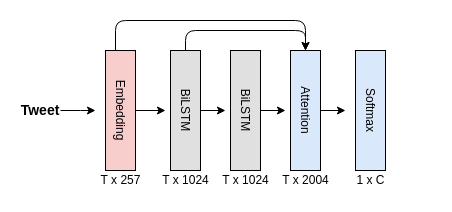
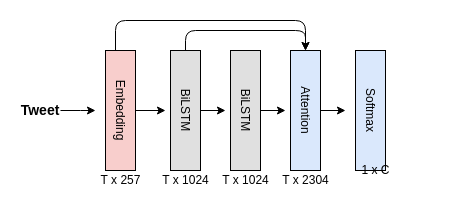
- <mxCell id="16" value="T x 2004" style="text;html=1;align=center;verticalAlign=middle;resizable=0;points=[];autosize=1;" vertex="1" parent="1"><mxGeometry x="275" y="170" width="60" height="20" as="geometry" /></mxCell>
+ <mxCell id="16" value="T x 2304" style="text;html=1;align=center;verticalAlign=middle;resizable=0;points=[];autosize=1;" vertex="1" parent="1"><mxGeometry x="275" y="170" width="60" height="20" as="geometry" /></mxCell>
- <mxCell id="17" value="1 x C" style="text;html=1;align=center;verticalAlign=middle;resizable=0;points=[];autosize=1;" vertex="1" parent="1"><mxGeometry x="350" y="170" width="40" height="20" as="geometry" /></mxCell>
+ <mxCell id="17" value="1 x C" style="text;html=1;align=center;verticalAlign=middle;resizable=0;points=[];autosize=1;" vertex="1" parent="1"><mxGeometry x="355" y="160" width="40" height="20" as="geometry" /></mxCell>
